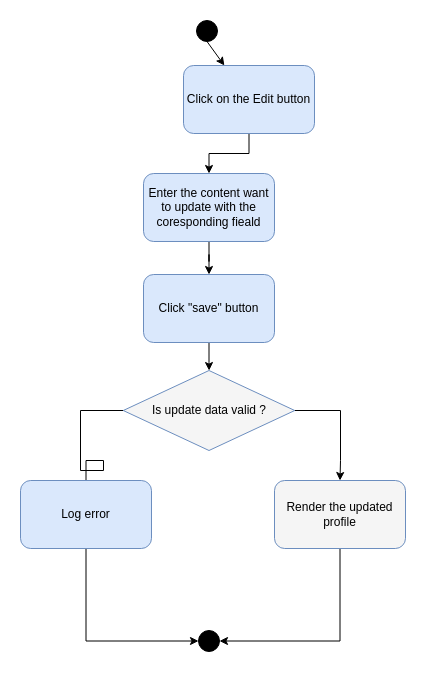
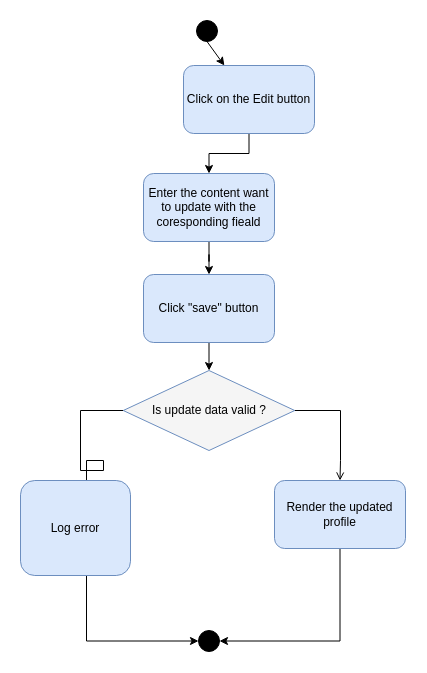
- <mxCell id="12" style="edgeStyle=orthogonalEdgeStyle;rounded=0;orthogonalLoop=1;jettySize=auto;html=1;entryX=0.5;entryY=0;entryDx=0;entryDy=0;" edge="1" parent="1" source="13" target="17"><mxGeometry relative="1" as="geometry"><Array as="points"><mxPoint x="340" y="410" /><mxPoint x="340" y="460" /></Array></mxGeometry></mxCell>
+ <mxCell id="12" style="edgeStyle=orthogonalEdgeStyle;rounded=0;orthogonalLoop=1;jettySize=auto;html=1;entryX=0.5;entryY=0;entryDx=0;entryDy=0;endArrow=open;" edge="1" parent="1" source="13" target="17"><mxGeometry relative="1" as="geometry"><Array as="points"><mxPoint x="340" y="410" /><mxPoint x="340" y="460" /></Array></mxGeometry></mxCell>
- <mxCell id="15" value="Log error" style="rounded=1;whiteSpace=wrap;html=1;fillColor=#dae8fc;strokeColor=#6c8ebf;" vertex="1" parent="1"><mxGeometry x="20" y="480" width="131" height="68" as="geometry" /></mxCell>
+ <mxCell id="15" value="Log error" style="rounded=1;whiteSpace=wrap;html=1;fillColor=#dae8fc;strokeColor=#6c8ebf;" vertex="1" parent="1"><mxGeometry x="20" y="480" width="110" height="95" as="geometry" /></mxCell>
- <mxCell id="17" value="Render the updated profile" style="rounded=1;whiteSpace=wrap;html=1;fillColor=#f5f5f5;strokeColor=#6c8ebf;" vertex="1" parent="1"><mxGeometry x="274" y="480" width="131" height="68" as="geometry" /></mxCell>
+ <mxCell id="17" value="Render the updated profile" style="rounded=1;whiteSpace=wrap;html=1;fillColor=#dae8fc;strokeColor=#6c8ebf;" vertex="1" parent="1"><mxGeometry x="274" y="480" width="131" height="68" as="geometry" /></mxCell>
